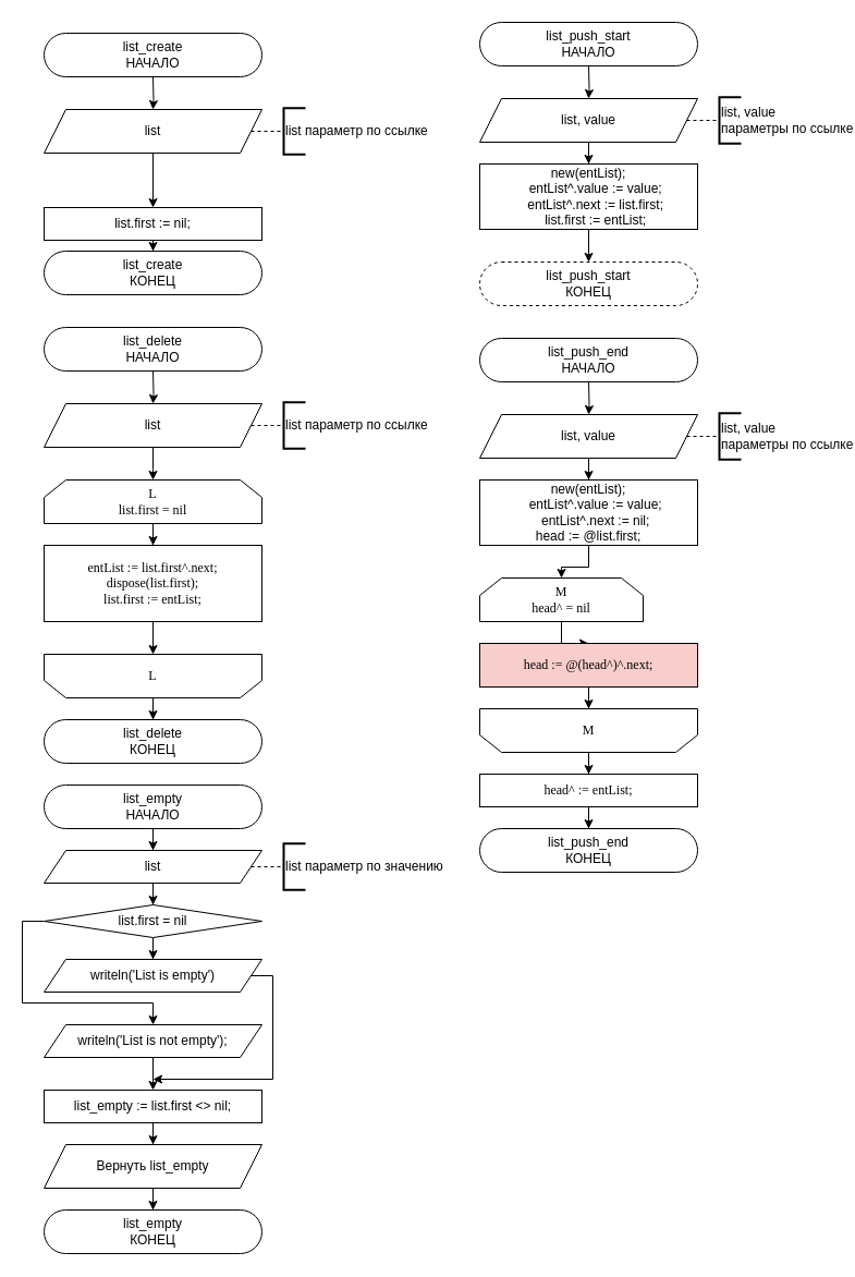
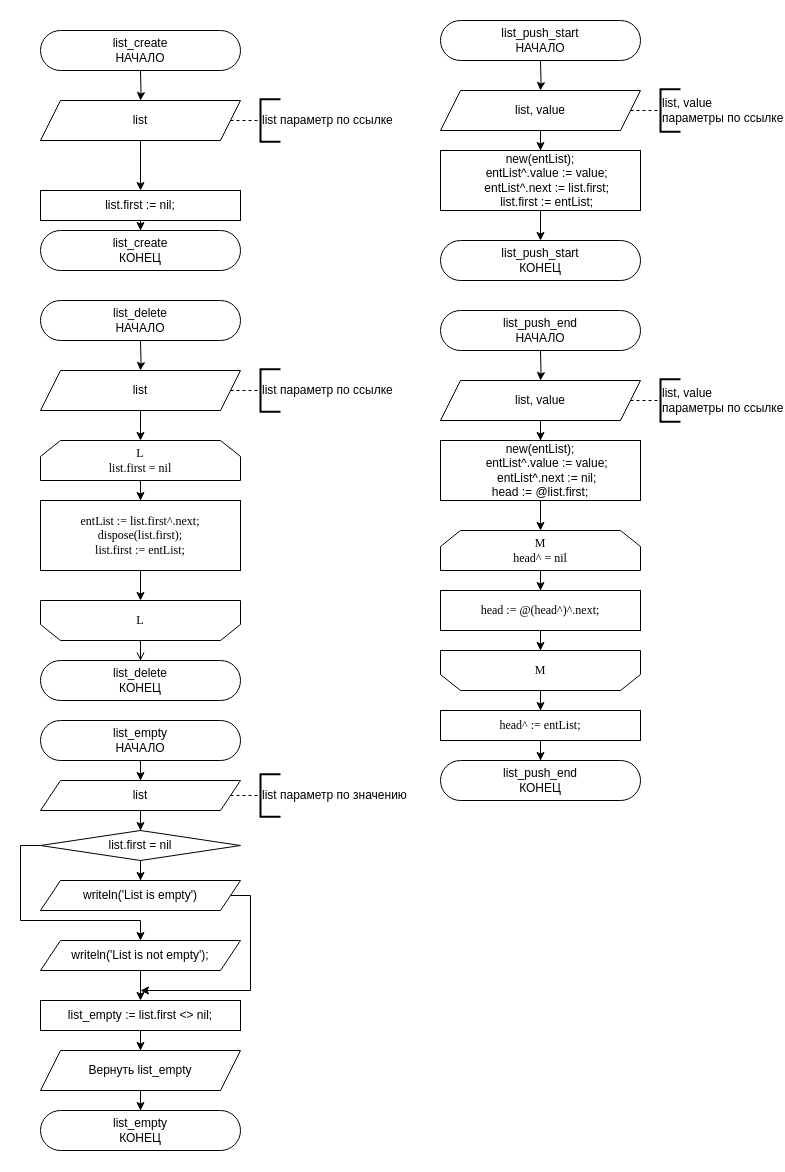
- <mxCell id="50" value="list_push_start&lt;br style=&quot;font-size: 12px&quot;&gt;КОНЕЦ" style="rounded=1;whiteSpace=wrap;html=1;arcSize=50;strokeWidth=1;fontSize=12;dashed=1;" vertex="1" parent="1"><mxGeometry x="440" y="240" width="200" height="40" as="geometry" /></mxCell>
+ <mxCell id="50" value="list_push_start&lt;br style=&quot;font-size: 12px&quot;&gt;КОНЕЦ" style="rounded=1;whiteSpace=wrap;html=1;arcSize=50;strokeWidth=1;fontSize=12;" vertex="1" parent="1"><mxGeometry x="440" y="240" width="200" height="40" as="geometry" /></mxCell>
- <mxCell id="60" value="M&lt;br&gt;head^ = nil" style="shape=loopLimit;whiteSpace=wrap;html=1;rounded=0;shadow=0;strokeWidth=1;fillColor=#ffffff;fontFamily=Times New Roman;fontSize=12;" vertex="1" parent="1"><mxGeometry x="440" y="530" width="150" height="40" as="geometry" /></mxCell>
+ <mxCell id="60" value="M&lt;br&gt;head^ = nil" style="shape=loopLimit;whiteSpace=wrap;html=1;rounded=0;shadow=0;strokeWidth=1;fillColor=#ffffff;fontFamily=Times New Roman;fontSize=12;" vertex="1" parent="1"><mxGeometry x="440" y="530" width="200" height="40" as="geometry" /></mxCell>
- <mxCell id="62" value="head := @(head^)^.next;" style="whiteSpace=wrap;html=1;rounded=0;shadow=0;fontFamily=Times New Roman;strokeWidth=1;fillColor=#f8cecc;" vertex="1" parent="1"><mxGeometry x="440" y="590" width="200" height="40" as="geometry" /></mxCell>
+ <mxCell id="62" value="head := @(head^)^.next;" style="whiteSpace=wrap;html=1;rounded=0;shadow=0;fontFamily=Times New Roman;strokeWidth=1;" vertex="1" parent="1"><mxGeometry x="440" y="590" width="200" height="40" as="geometry" /></mxCell>
- <mxCell id="21" value="" style="edgeStyle=orthogonalEdgeStyle;rounded=0;orthogonalLoop=1;jettySize=auto;html=1;fontSize=12;" edge="1" parent="1" source="22" target="23"><mxGeometry relative="1" as="geometry" /></mxCell>
+ <mxCell id="21" value="" style="edgeStyle=orthogonalEdgeStyle;rounded=0;orthogonalLoop=1;jettySize=auto;html=1;fontSize=12;endArrow=open;" edge="1" parent="1" source="22" target="23"><mxGeometry relative="1" as="geometry" /></mxCell>
